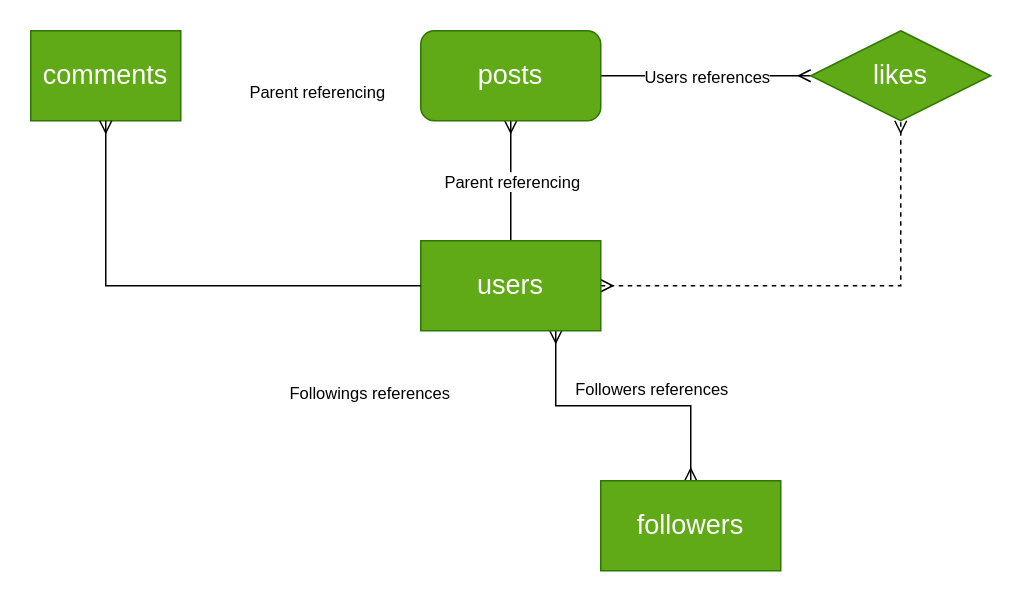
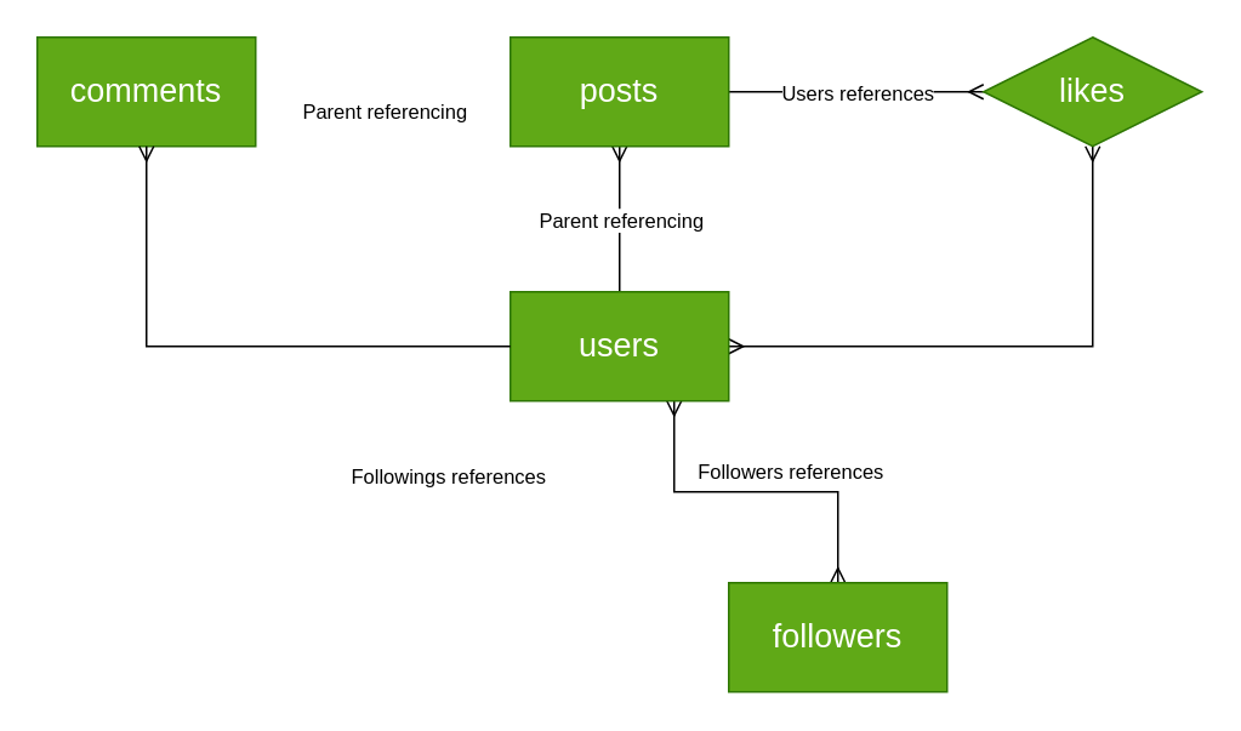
- <mxCell id="10" value="&lt;font style=&quot;font-size: 18px;&quot;&gt;comments&lt;/font&gt;" style="rounded=0;whiteSpace=wrap;html=1;fillColor=#60a917;fontColor=#ffffff;strokeColor=#2D7600;" vertex="1" parent="1"><mxGeometry x="20" y="20" width="100" height="60" as="geometry" /></mxCell>
+ <mxCell id="10" value="&lt;font style=&quot;font-size: 18px;&quot;&gt;comments&lt;/font&gt;" style="rounded=0;whiteSpace=wrap;html=1;fillColor=#60a917;fontColor=#ffffff;strokeColor=#2D7600;" vertex="1" parent="1"><mxGeometry x="20" y="20" width="120" height="60" as="geometry" /></mxCell>
- <mxCell id="9" value="&lt;font style=&quot;font-size: 18px;&quot;&gt;posts&lt;/font&gt;" style="whiteSpace=wrap;html=1;fillColor=#60a917;fontColor=#ffffff;strokeColor=#2D7600;rounded=1;" vertex="1" parent="1"><mxGeometry x="280" y="20" width="120" height="60" as="geometry" /></mxCell>
+ <mxCell id="9" value="&lt;font style=&quot;font-size: 18px;&quot;&gt;posts&lt;/font&gt;" style="rounded=0;whiteSpace=wrap;html=1;fillColor=#60a917;fontColor=#ffffff;strokeColor=#2D7600;" vertex="1" parent="1"><mxGeometry x="280" y="20" width="120" height="60" as="geometry" /></mxCell>
- <mxCell id="4" style="edgeStyle=orthogonalEdgeStyle;rounded=0;orthogonalLoop=1;jettySize=auto;html=1;exitX=1;exitY=0.5;exitDx=0;exitDy=0;entryX=0.5;entryY=1;entryDx=0;entryDy=0;endArrow=ERmany;endFill=0;startArrow=ERmany;startFill=0;dashed=1;" edge="1" parent="1" source="6" target="11"><mxGeometry relative="1" as="geometry" /></mxCell>
+ <mxCell id="4" style="edgeStyle=orthogonalEdgeStyle;rounded=0;orthogonalLoop=1;jettySize=auto;html=1;exitX=1;exitY=0.5;exitDx=0;exitDy=0;entryX=0.5;entryY=1;entryDx=0;entryDy=0;endArrow=ERmany;endFill=0;startArrow=ERmany;startFill=0;" edge="1" parent="1" source="6" target="11"><mxGeometry relative="1" as="geometry" /></mxCell>
